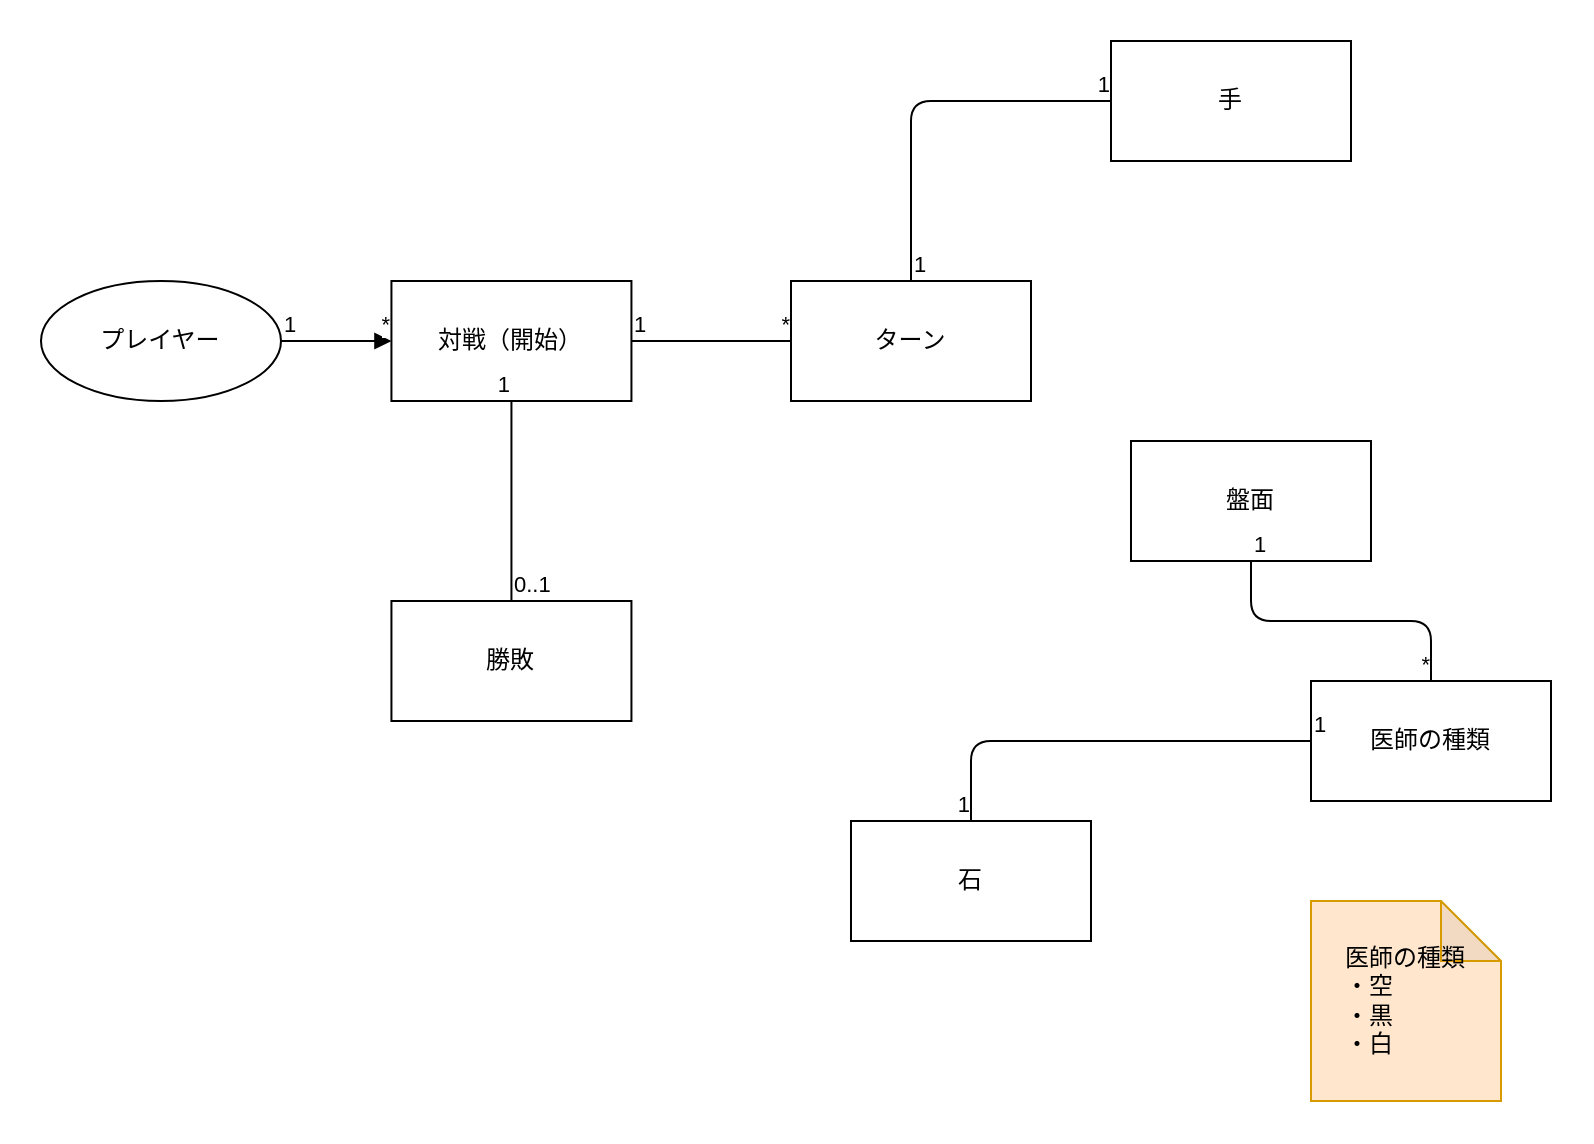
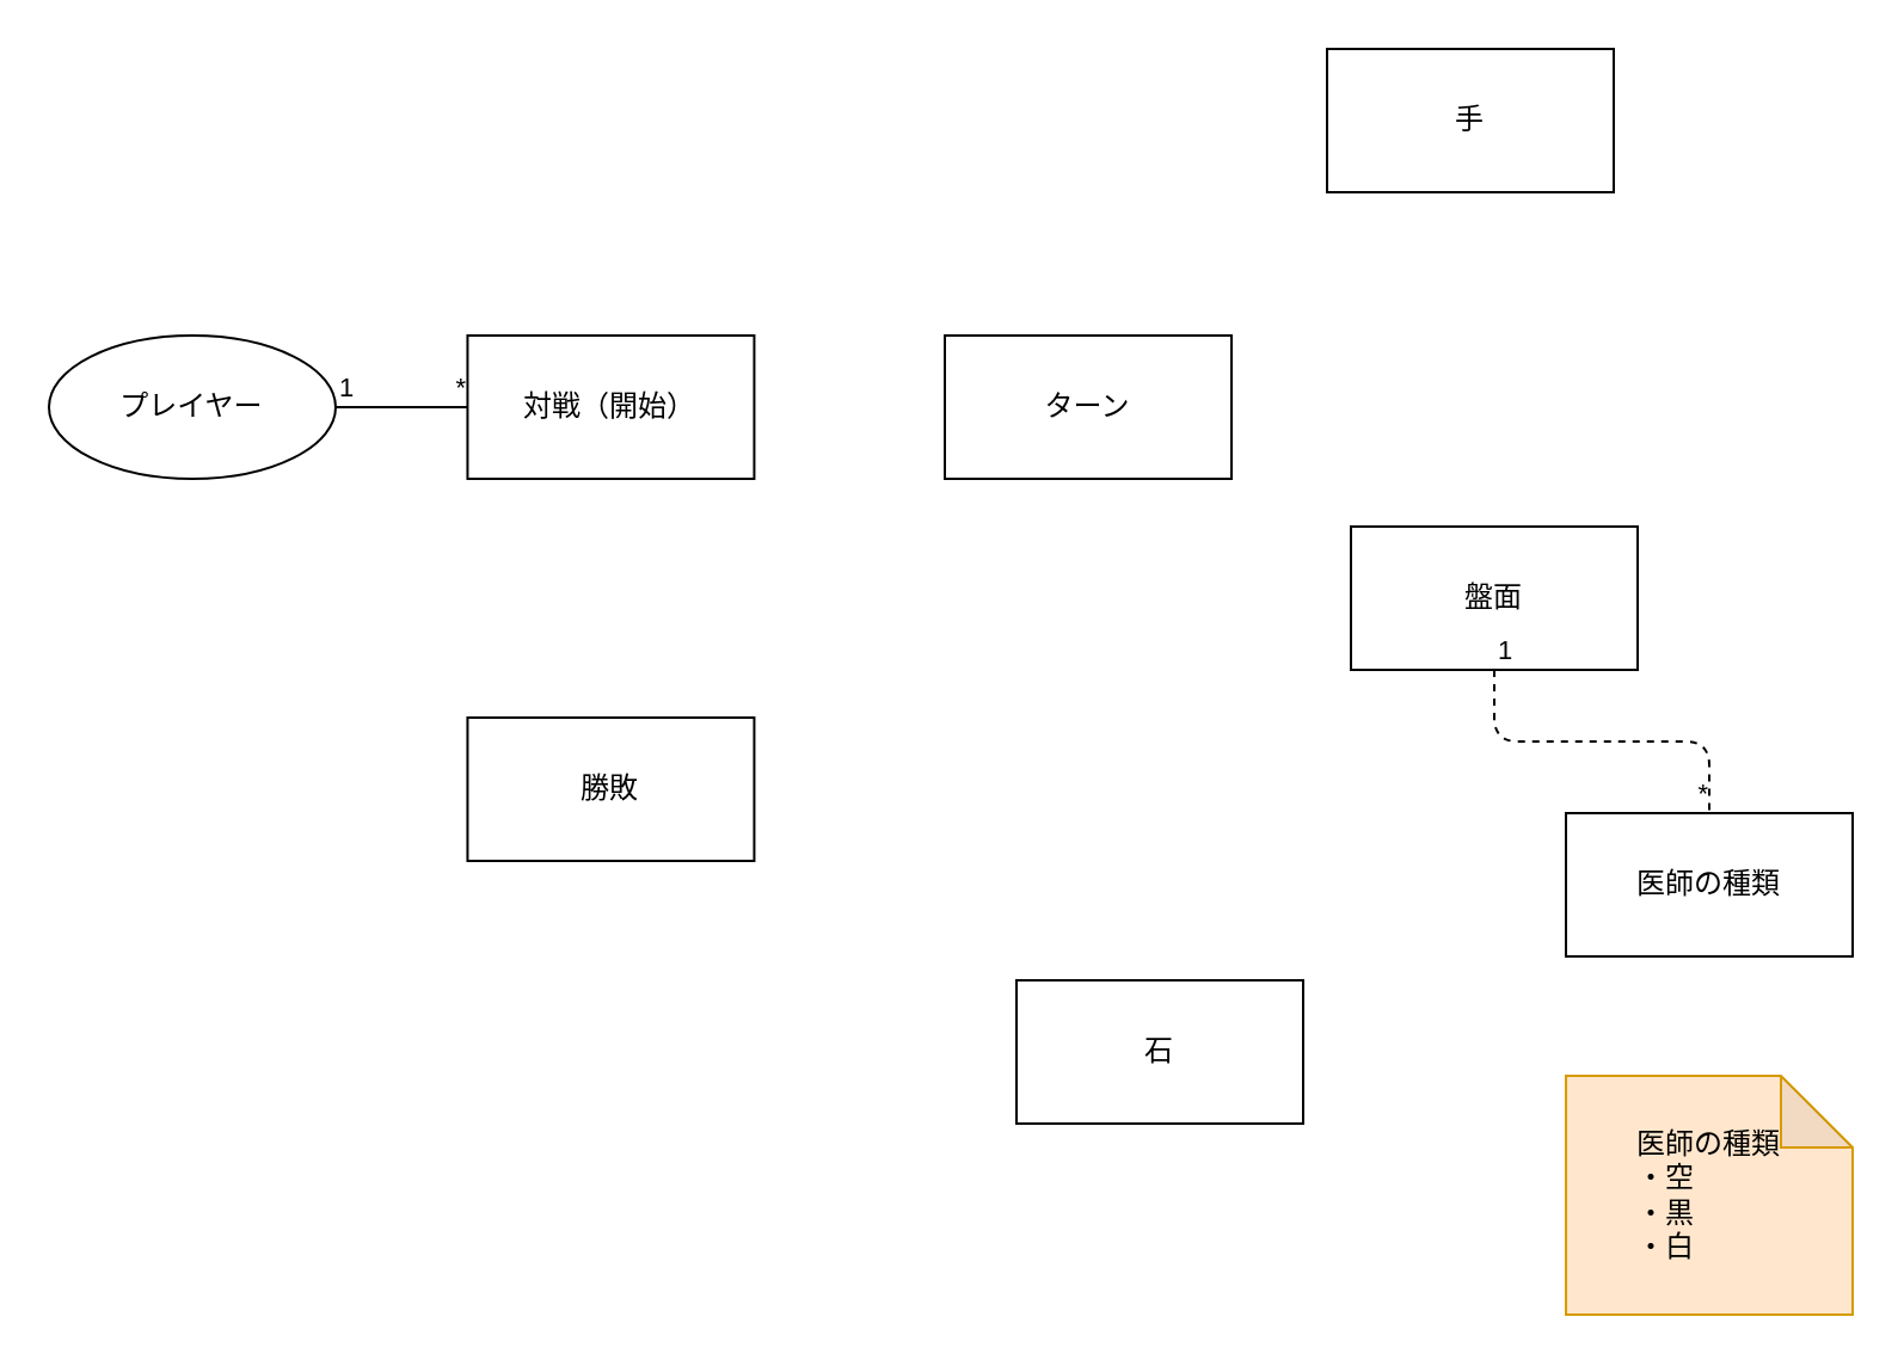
- <mxCell id="26" value="" style="endArrow=none;html=1;edgeStyle=orthogonalEdgeStyle;exitX=0.5;exitY=0;exitDx=0;exitDy=0;entryX=0;entryY=0.5;entryDx=0;entryDy=0;" edge="1" parent="1" source="17" target="25"><mxGeometry relative="1" as="geometry"><mxPoint x="465" y="120" as="sourcePoint" /><mxPoint x="515" y="200" as="targetPoint" /></mxGeometry></mxCell>
- <mxCell id="27" value="1" style="edgeLabel;resizable=0;html=1;align=left;verticalAlign=bottom;strokeColor=#000000;strokeWidth=1;fillColor=none;" connectable="0" vertex="1" parent="26"><mxGeometry x="-1" relative="1" as="geometry" /></mxCell>
- <mxCell id="28" value="1" style="edgeLabel;resizable=0;html=1;align=right;verticalAlign=bottom;strokeColor=#000000;strokeWidth=1;fillColor=none;" connectable="0" vertex="1" parent="26"><mxGeometry x="1" relative="1" as="geometry" /></mxCell>
- <mxCell id="8" value="" style="endArrow=block;html=1;edgeStyle=orthogonalEdgeStyle;exitX=1;exitY=0.5;exitDx=0;exitDy=0;entryX=0;entryY=0.5;entryDx=0;entryDy=0;" edge="1" parent="1" source="5" target="2"><mxGeometry relative="1" as="geometry"><mxPoint x="155" y="169.71" as="sourcePoint" /><mxPoint x="315" y="169.71" as="targetPoint" /></mxGeometry></mxCell>
+ <mxCell id="8" value="" style="endArrow=none;html=1;edgeStyle=orthogonalEdgeStyle;exitX=1;exitY=0.5;exitDx=0;exitDy=0;entryX=0;entryY=0.5;entryDx=0;entryDy=0;" edge="1" parent="1" source="5" target="2"><mxGeometry relative="1" as="geometry"><mxPoint x="155" y="169.71" as="sourcePoint" /><mxPoint x="315" y="169.71" as="targetPoint" /></mxGeometry></mxCell>
- <mxCell id="14" value="" style="endArrow=none;html=1;edgeStyle=orthogonalEdgeStyle;exitX=1;exitY=0.5;exitDx=0;exitDy=0;entryX=0;entryY=0.5;entryDx=0;entryDy=0;" edge="1" parent="1" source="2" target="17"><mxGeometry relative="1" as="geometry"><mxPoint x="380" y="170" as="sourcePoint" /><mxPoint x="475" y="170" as="targetPoint" /></mxGeometry></mxCell>
- <mxCell id="15" value="1" style="edgeLabel;resizable=0;html=1;align=left;verticalAlign=bottom;strokeColor=#000000;strokeWidth=1;fillColor=none;" connectable="0" vertex="1" parent="14"><mxGeometry x="-1" relative="1" as="geometry" /></mxCell>
- <mxCell id="16" value="*" style="edgeLabel;resizable=0;html=1;align=right;verticalAlign=bottom;strokeColor=#000000;strokeWidth=1;fillColor=none;" connectable="0" vertex="1" parent="14"><mxGeometry x="1" relative="1" as="geometry" /></mxCell>
- <mxCell id="11" value="" style="endArrow=none;html=1;edgeStyle=orthogonalEdgeStyle;exitX=0.5;exitY=0;exitDx=0;exitDy=0;entryX=0.5;entryY=1;entryDx=0;entryDy=0;" edge="1" parent="1" source="4" target="2"><mxGeometry relative="1" as="geometry"><mxPoint x="245.22" y="240" as="sourcePoint" /><mxPoint x="360.22" y="240" as="targetPoint" /></mxGeometry></mxCell>
- <mxCell id="12" value="0..1" style="edgeLabel;resizable=0;html=1;align=left;verticalAlign=bottom;strokeColor=#000000;strokeWidth=1;fillColor=none;" connectable="0" vertex="1" parent="11"><mxGeometry x="-1" relative="1" as="geometry" /></mxCell>
- <mxCell id="13" value="1" style="edgeLabel;resizable=0;html=1;align=right;verticalAlign=bottom;strokeColor=#000000;strokeWidth=1;fillColor=none;" connectable="0" vertex="1" parent="11"><mxGeometry x="1" relative="1" as="geometry" /></mxCell>
- <mxCell id="19" value="" style="endArrow=none;html=1;edgeStyle=orthogonalEdgeStyle;exitX=0.5;exitY=1;exitDx=0;exitDy=0;entryX=0.5;entryY=0;entryDx=0;entryDy=0;" edge="1" parent="1" source="3" target="18"><mxGeometry relative="1" as="geometry"><mxPoint x="565" y="340" as="sourcePoint" /><mxPoint x="615" y="420" as="targetPoint" /></mxGeometry></mxCell>
+ <mxCell id="19" value="" style="endArrow=none;html=1;edgeStyle=orthogonalEdgeStyle;exitX=0.5;exitY=1;exitDx=0;exitDy=0;entryX=0.5;entryY=0;entryDx=0;entryDy=0;dashed=1;" edge="1" parent="1" source="3" target="18"><mxGeometry relative="1" as="geometry"><mxPoint x="565" y="340" as="sourcePoint" /><mxPoint x="615" y="420" as="targetPoint" /></mxGeometry></mxCell>
- <mxCell id="22" value="" style="endArrow=none;html=1;edgeStyle=orthogonalEdgeStyle;exitX=0;exitY=0.5;exitDx=0;exitDy=0;entryX=0.5;entryY=0;entryDx=0;entryDy=0;" edge="1" parent="1" source="18" target="6"><mxGeometry relative="1" as="geometry"><mxPoint x="615" y="460.05" as="sourcePoint" /><mxPoint x="705" y="520.05" as="targetPoint" /></mxGeometry></mxCell>
- <mxCell id="23" value="1" style="edgeLabel;resizable=0;html=1;align=left;verticalAlign=bottom;strokeColor=#000000;strokeWidth=1;fillColor=none;" connectable="0" vertex="1" parent="22"><mxGeometry x="-1" relative="1" as="geometry" /></mxCell>
- <mxCell id="24" value="1" style="edgeLabel;resizable=0;html=1;align=right;verticalAlign=bottom;strokeColor=#000000;strokeWidth=1;fillColor=none;" connectable="0" vertex="1" parent="22"><mxGeometry x="1" relative="1" as="geometry" /></mxCell>
- <mxCell id="7" value="&lt;div style=&quot;text-align: left&quot;&gt;&lt;span&gt;医師の種類&lt;/span&gt;&lt;/div&gt;&lt;div style=&quot;text-align: left&quot;&gt;&lt;span&gt;・空&lt;/span&gt;&lt;/div&gt;&lt;div style=&quot;text-align: left&quot;&gt;&lt;span&gt;・黒&lt;/span&gt;&lt;/div&gt;&lt;div style=&quot;text-align: left&quot;&gt;&lt;span&gt;・白&lt;/span&gt;&lt;/div&gt;" style="shape=note;whiteSpace=wrap;html=1;backgroundOutline=1;darkOpacity=0.05;strokeColor=#d79b00;strokeWidth=1;fillColor=#ffe6cc;" vertex="1" parent="1"><mxGeometry x="655" y="450" width="95" height="100" as="geometry" /></mxCell>
+ <mxCell id="7" value="&lt;div style=&quot;text-align: left&quot;&gt;&lt;span&gt;医師の種類&lt;/span&gt;&lt;/div&gt;&lt;div style=&quot;text-align: left&quot;&gt;&lt;span&gt;・空&lt;/span&gt;&lt;/div&gt;&lt;div style=&quot;text-align: left&quot;&gt;&lt;span&gt;・黒&lt;/span&gt;&lt;/div&gt;&lt;div style=&quot;text-align: left&quot;&gt;&lt;span&gt;・白&lt;/span&gt;&lt;/div&gt;" style="shape=note;whiteSpace=wrap;html=1;backgroundOutline=1;darkOpacity=0.05;strokeColor=#d79b00;strokeWidth=1;fillColor=#ffe6cc;" vertex="1" parent="1"><mxGeometry x="655" y="450" width="120" height="100" as="geometry" /></mxCell>
